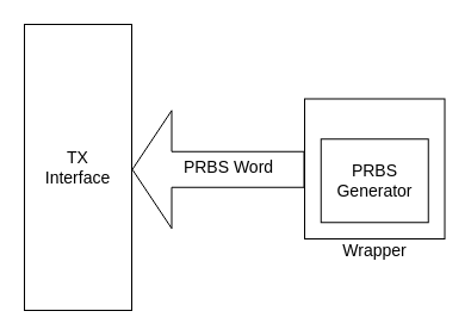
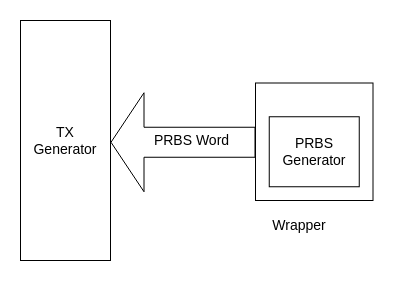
- <mxCell id="4" value="&lt;span style=&quot;font-size: 14px&quot;&gt;TX&lt;br&gt;&lt;/span&gt;&lt;font style=&quot;font-size: 14px&quot;&gt;Interface&lt;/font&gt;" style="rounded=0;whiteSpace=wrap;html=1;direction=south;" vertex="1" parent="1"><mxGeometry x="20" y="20" width="90" height="240" as="geometry" /></mxCell>
+ <mxCell id="4" value="&lt;span style=&quot;font-size: 14px&quot;&gt;TX&lt;br&gt;&lt;/span&gt;&lt;font style=&quot;font-size: 14px&quot;&gt;Generator&lt;/font&gt;" style="rounded=0;whiteSpace=wrap;html=1;direction=south;" vertex="1" parent="1"><mxGeometry x="20" y="20" width="90" height="240" as="geometry" /></mxCell>
- <mxCell id="7" value="&lt;font style=&quot;font-size: 14px&quot;&gt;Wrapper&lt;/font&gt;" style="text;html=1;strokeColor=none;fillColor=none;align=center;verticalAlign=middle;whiteSpace=wrap;rounded=0;" vertex="1" parent="1"><mxGeometry x="293.75" y="200" width="40" height="20" as="geometry" /></mxCell>
+ <mxCell id="7" value="&lt;font style=&quot;font-size: 14px&quot;&gt;Wrapper&lt;/font&gt;" style="text;html=1;strokeColor=none;fillColor=none;align=center;verticalAlign=middle;whiteSpace=wrap;rounded=0;" vertex="1" parent="1"><mxGeometry x="278.75" y="215" width="40" height="20" as="geometry" /></mxCell>
